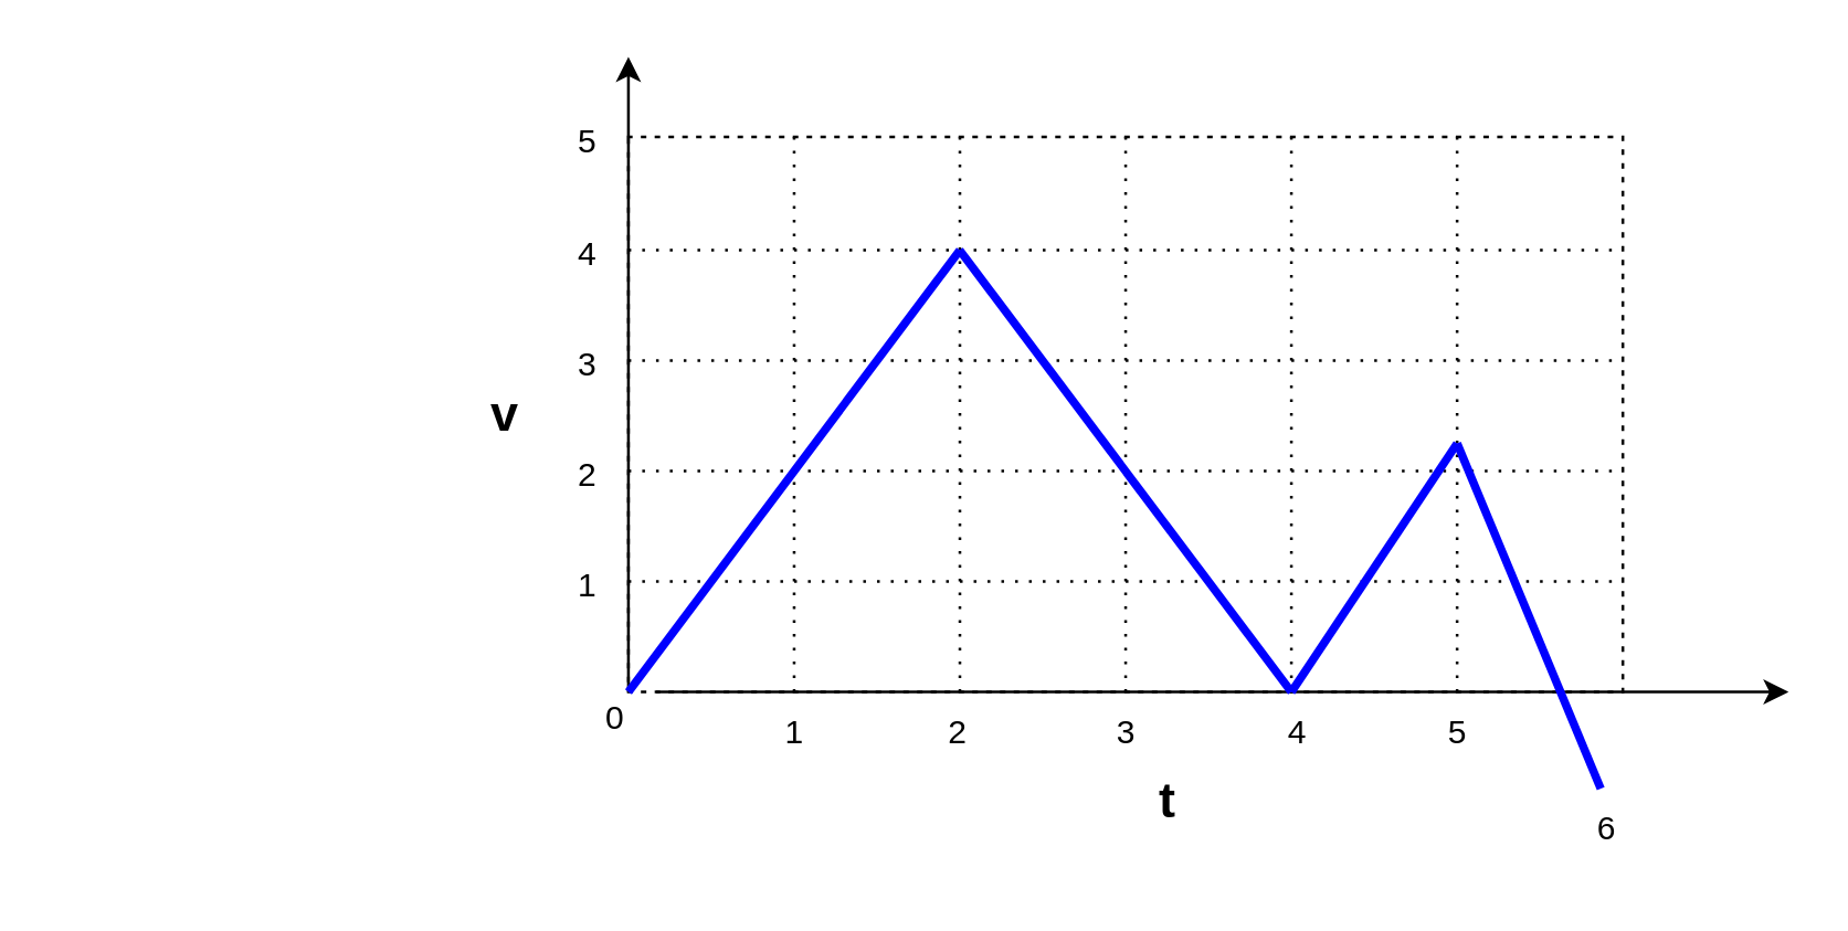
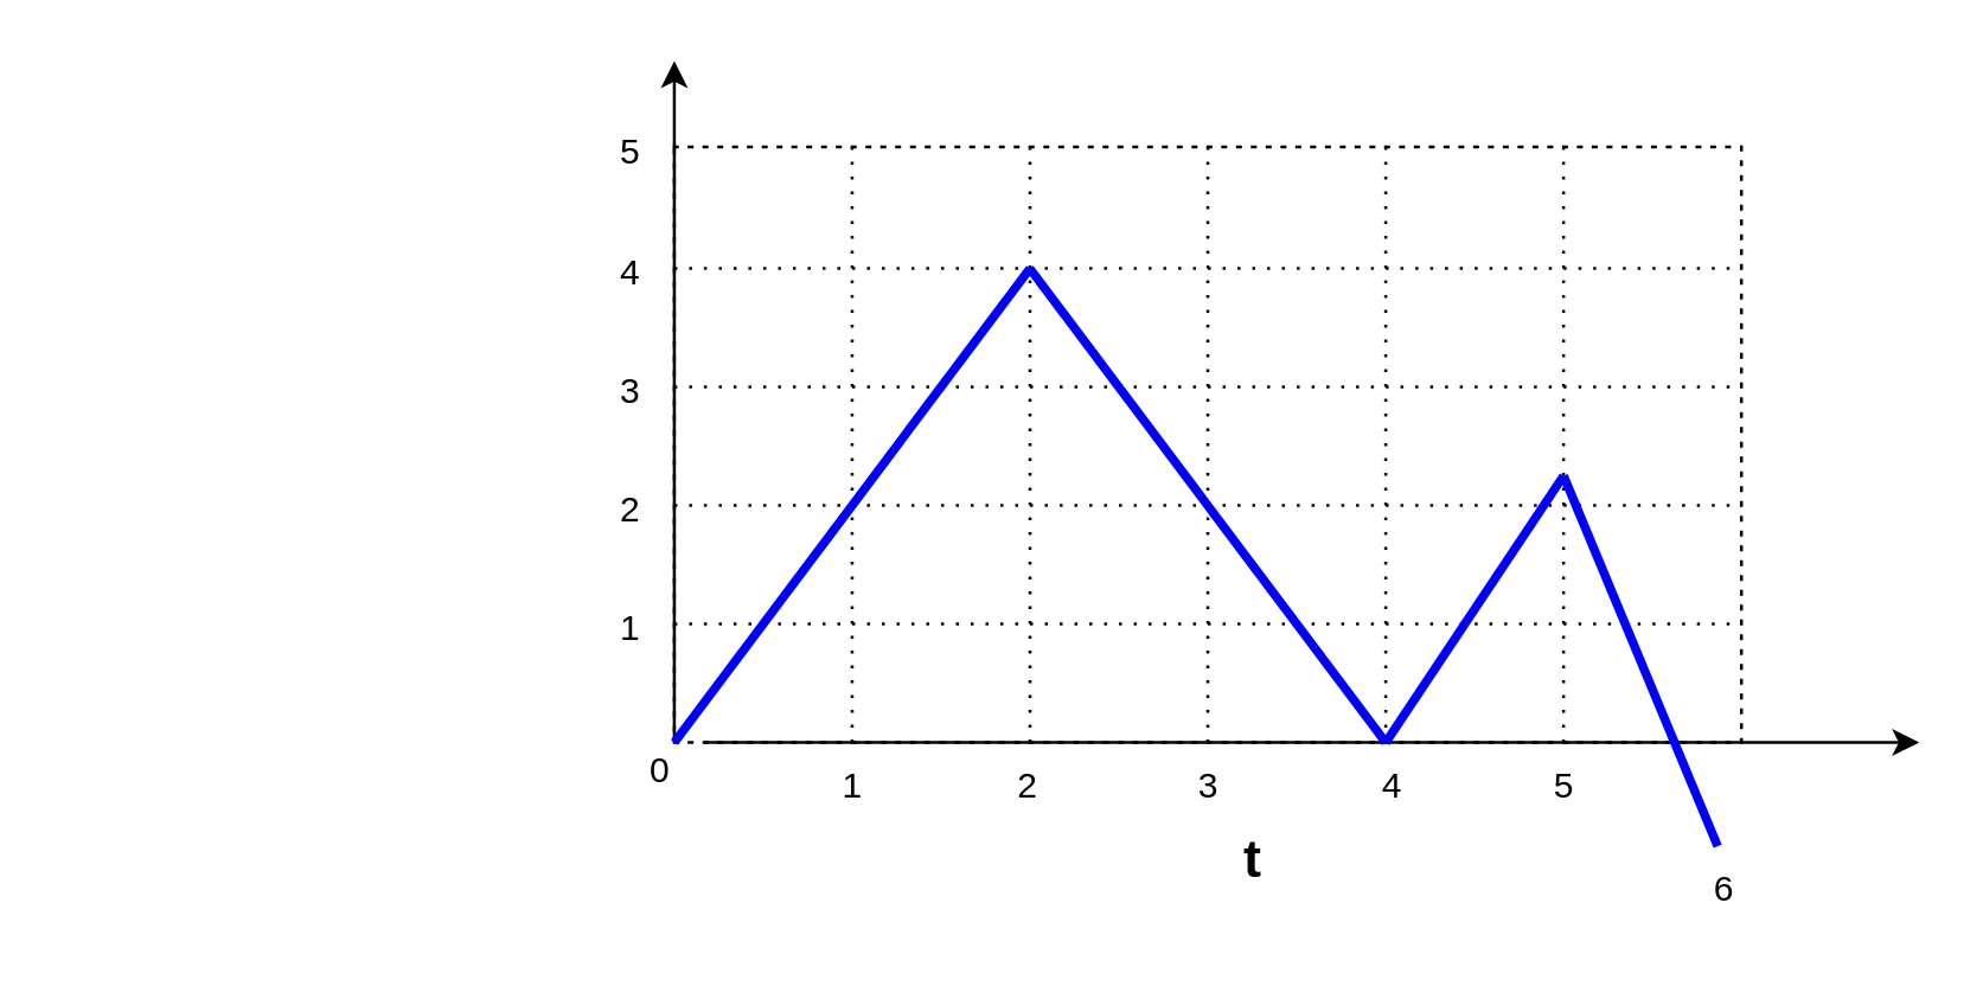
- <mxCell id="57" value="&lt;b&gt;&lt;font style=&quot;font-size: 18px;&quot;&gt;v&lt;/font&gt;&lt;/b&gt;" style="text;html=1;resizable=0;autosize=1;align=center;verticalAlign=middle;points=[];fillColor=none;strokeColor=none;rounded=0;dashed=1;dashPattern=1 4;" vertex="1" parent="1"><mxGeometry x="167" y="129.5" width="30" height="40" as="geometry" /></mxCell>
